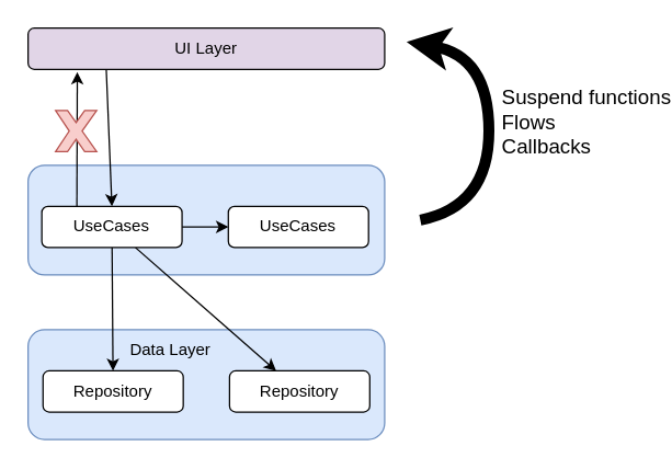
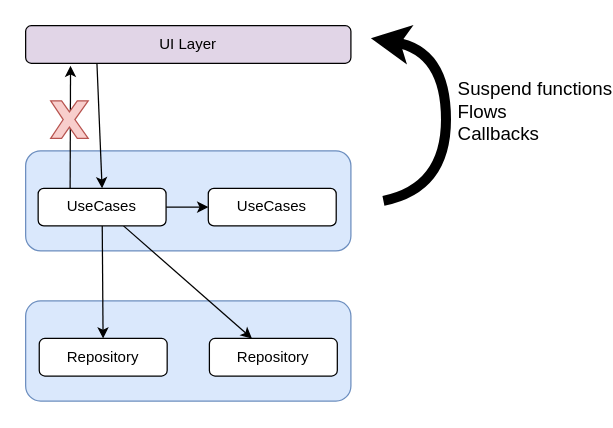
- <mxCell id="11" value="Data Layer" style="text;html=1;strokeColor=none;fillColor=none;align=center;verticalAlign=middle;whiteSpace=wrap;rounded=0;" vertex="1" parent="1"><mxGeometry x="76" y="240" width="96" height="30" as="geometry" /></mxCell>
